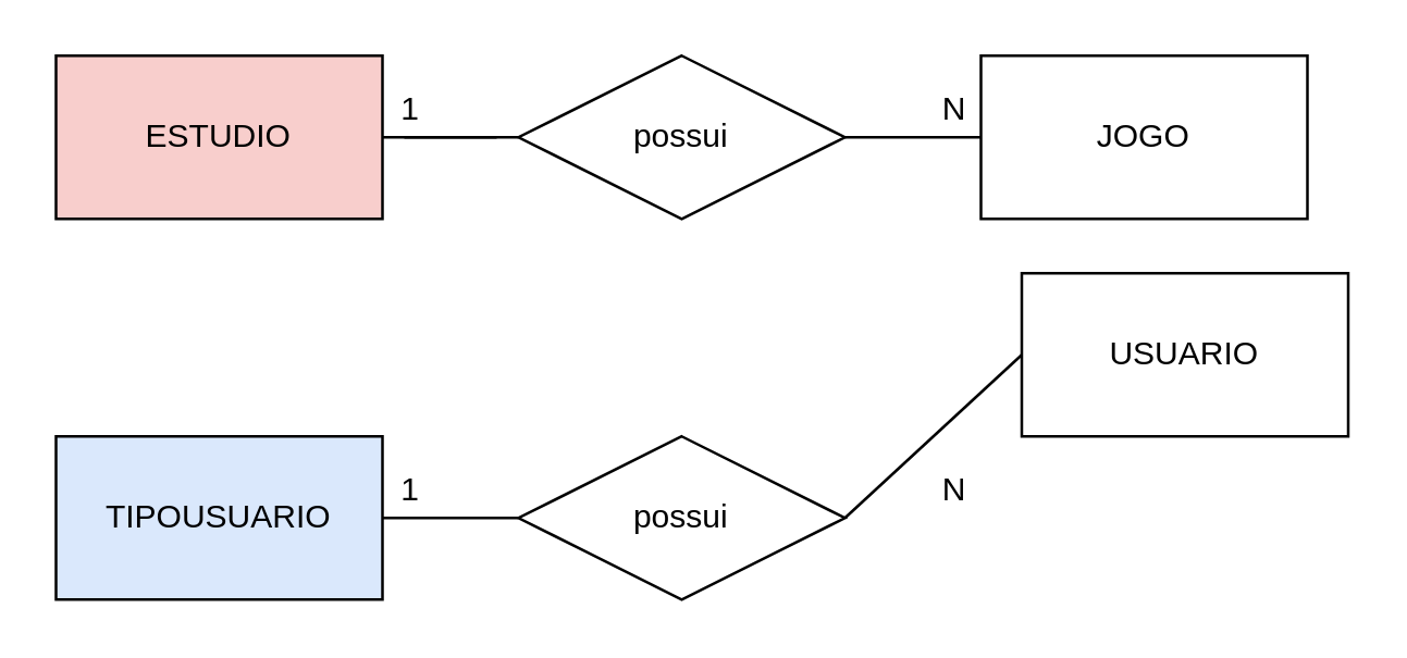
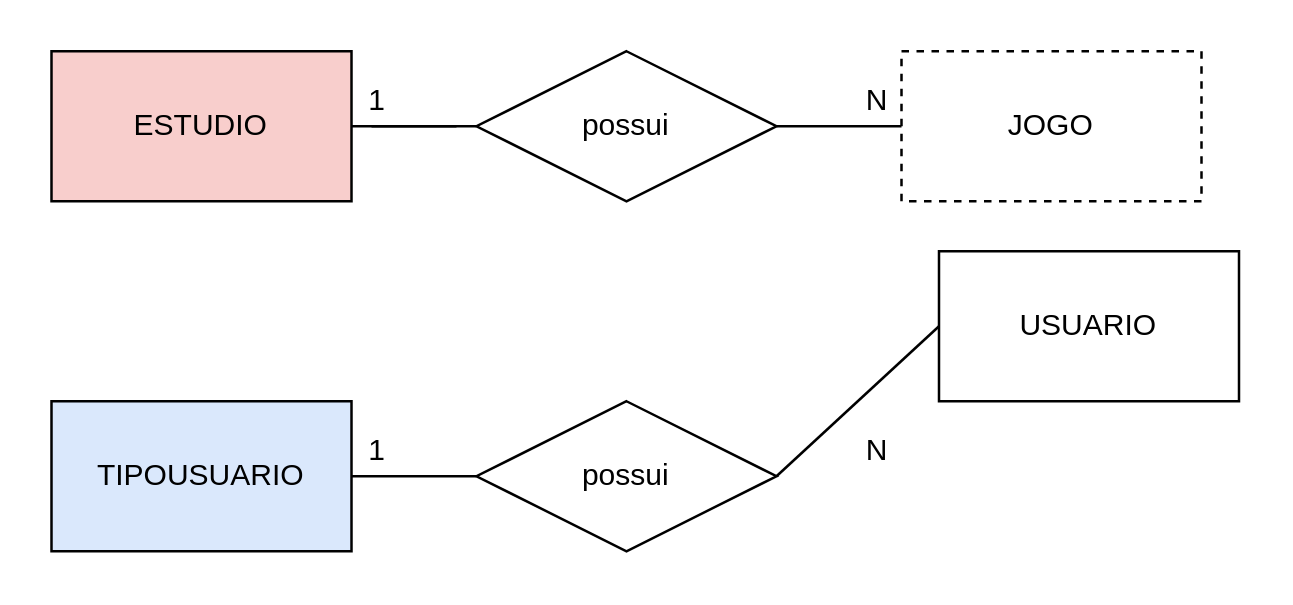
- <mxCell id="2" value="JOGO" style="rounded=0;whiteSpace=wrap;html=1;hachureGap=4;pointerEvents=0;" vertex="1" parent="1"><mxGeometry x="360" y="20" width="120" height="60" as="geometry" /></mxCell>
+ <mxCell id="2" value="JOGO" style="rounded=0;whiteSpace=wrap;html=1;hachureGap=4;pointerEvents=0;dashed=1;" vertex="1" parent="1"><mxGeometry x="360" y="20" width="120" height="60" as="geometry" /></mxCell>
